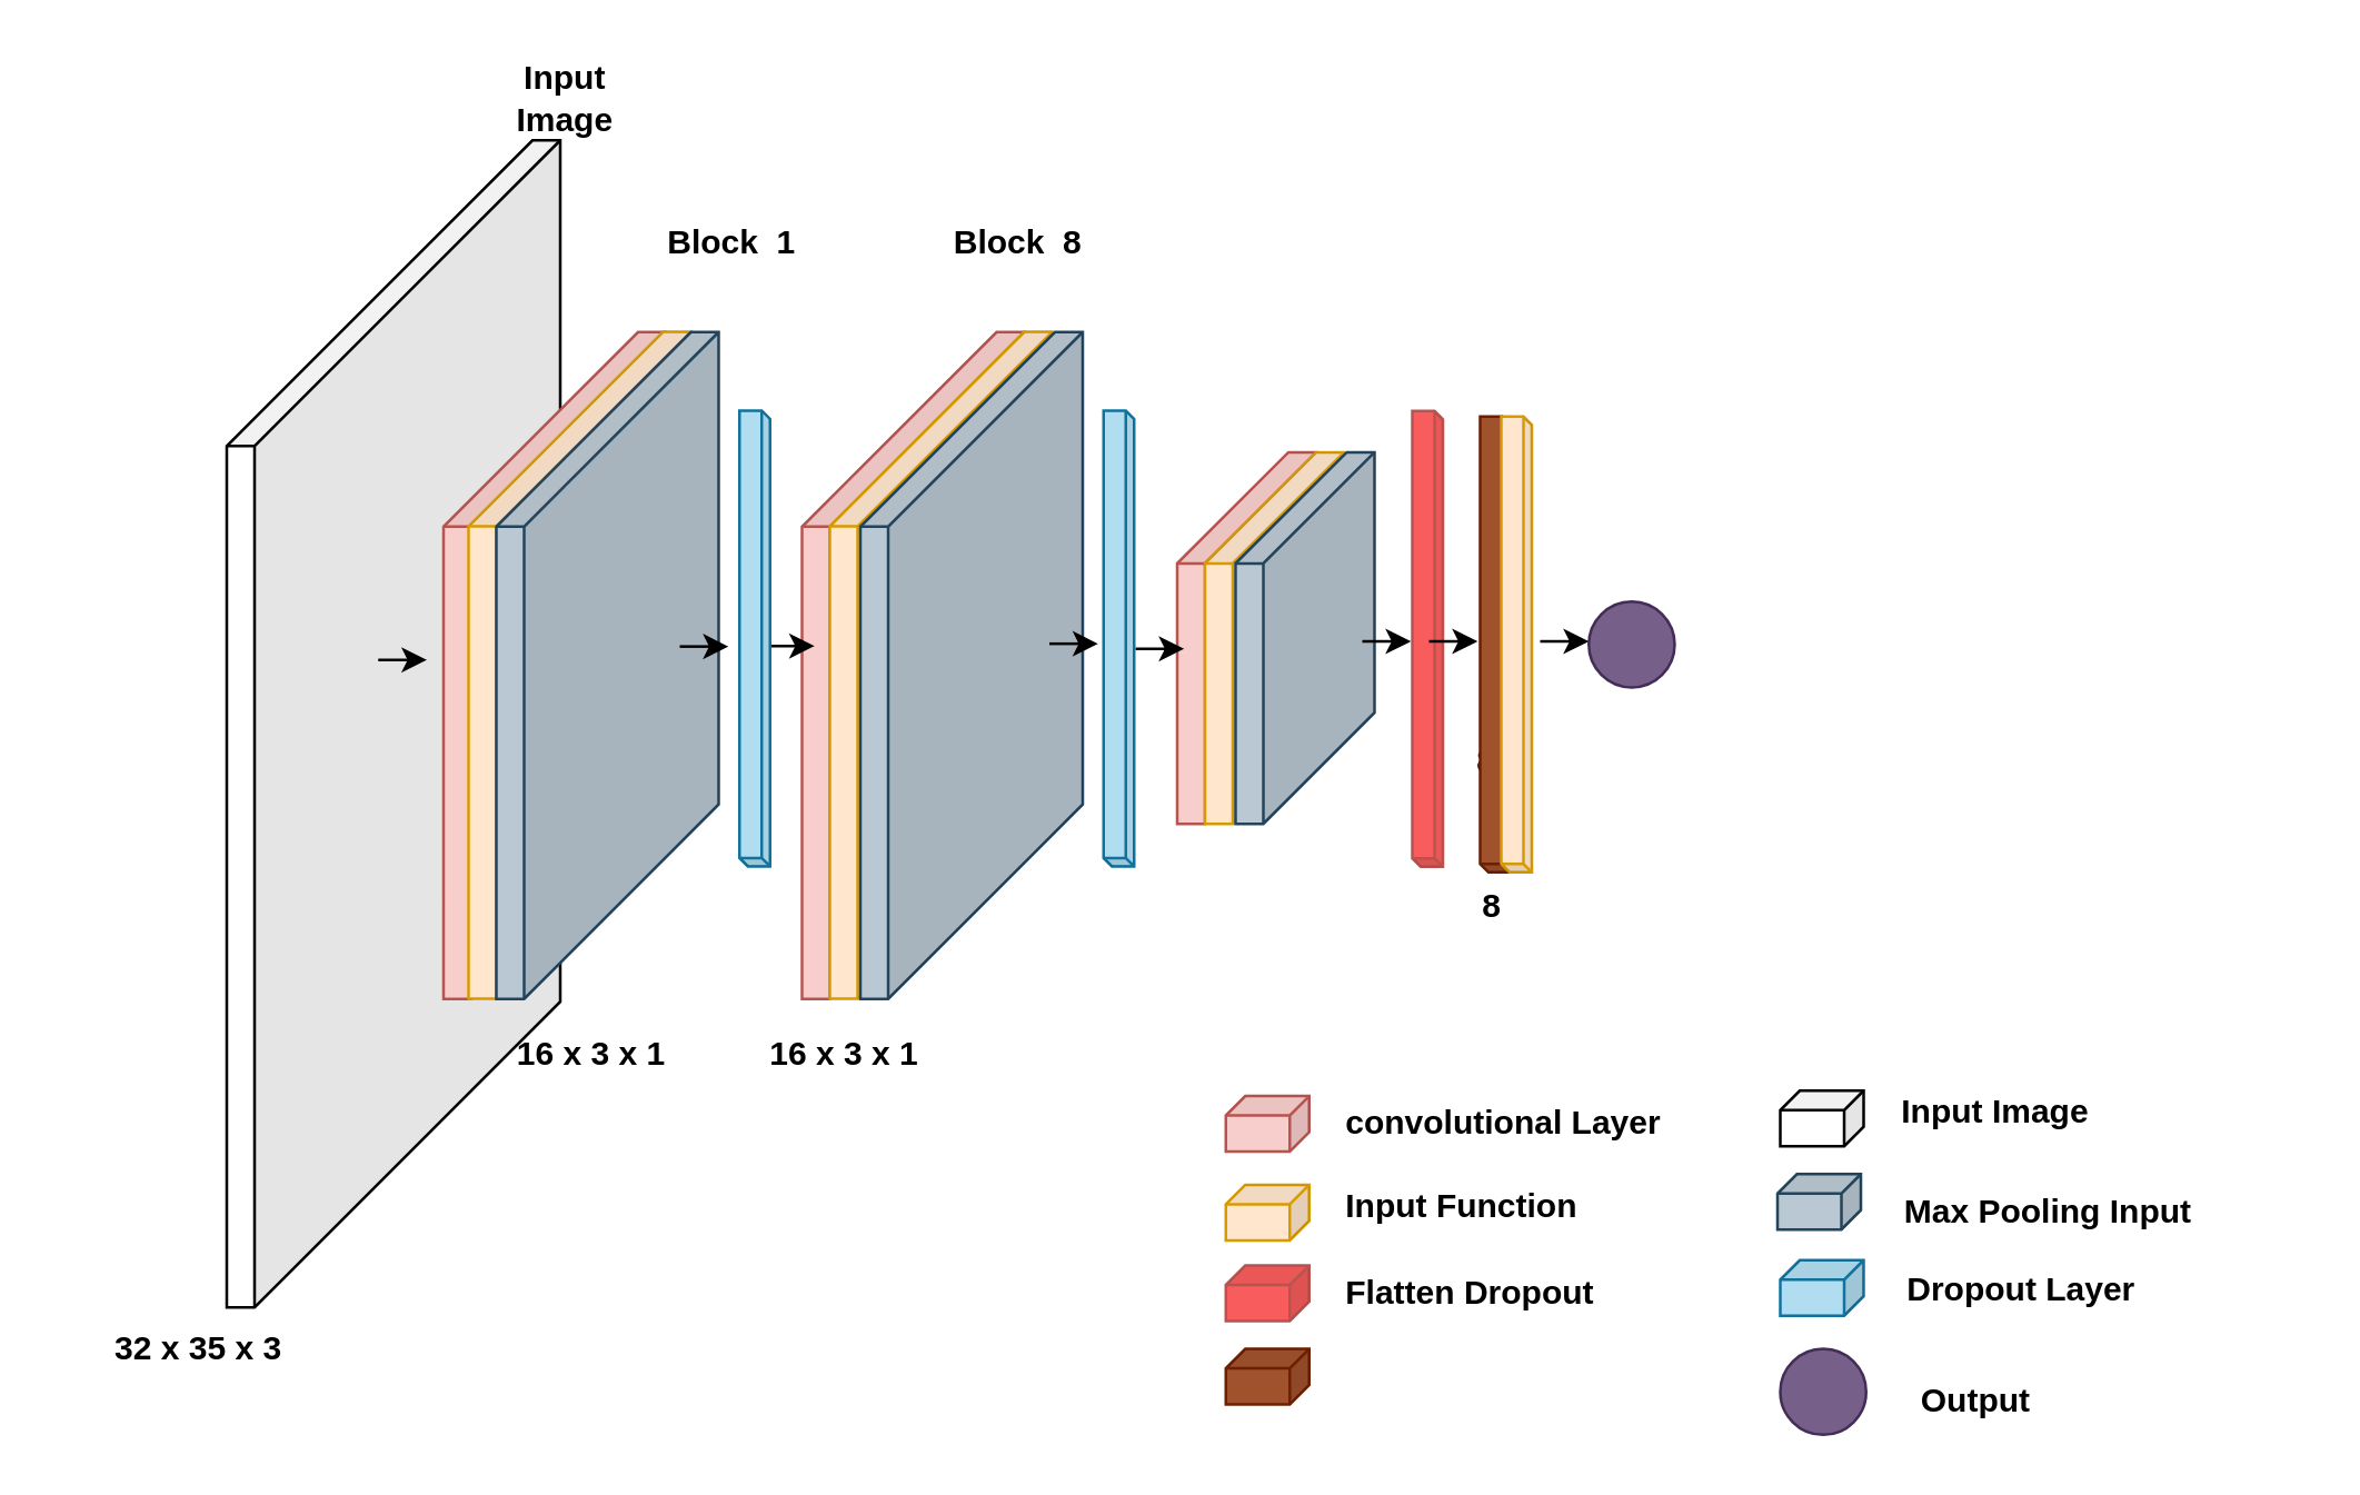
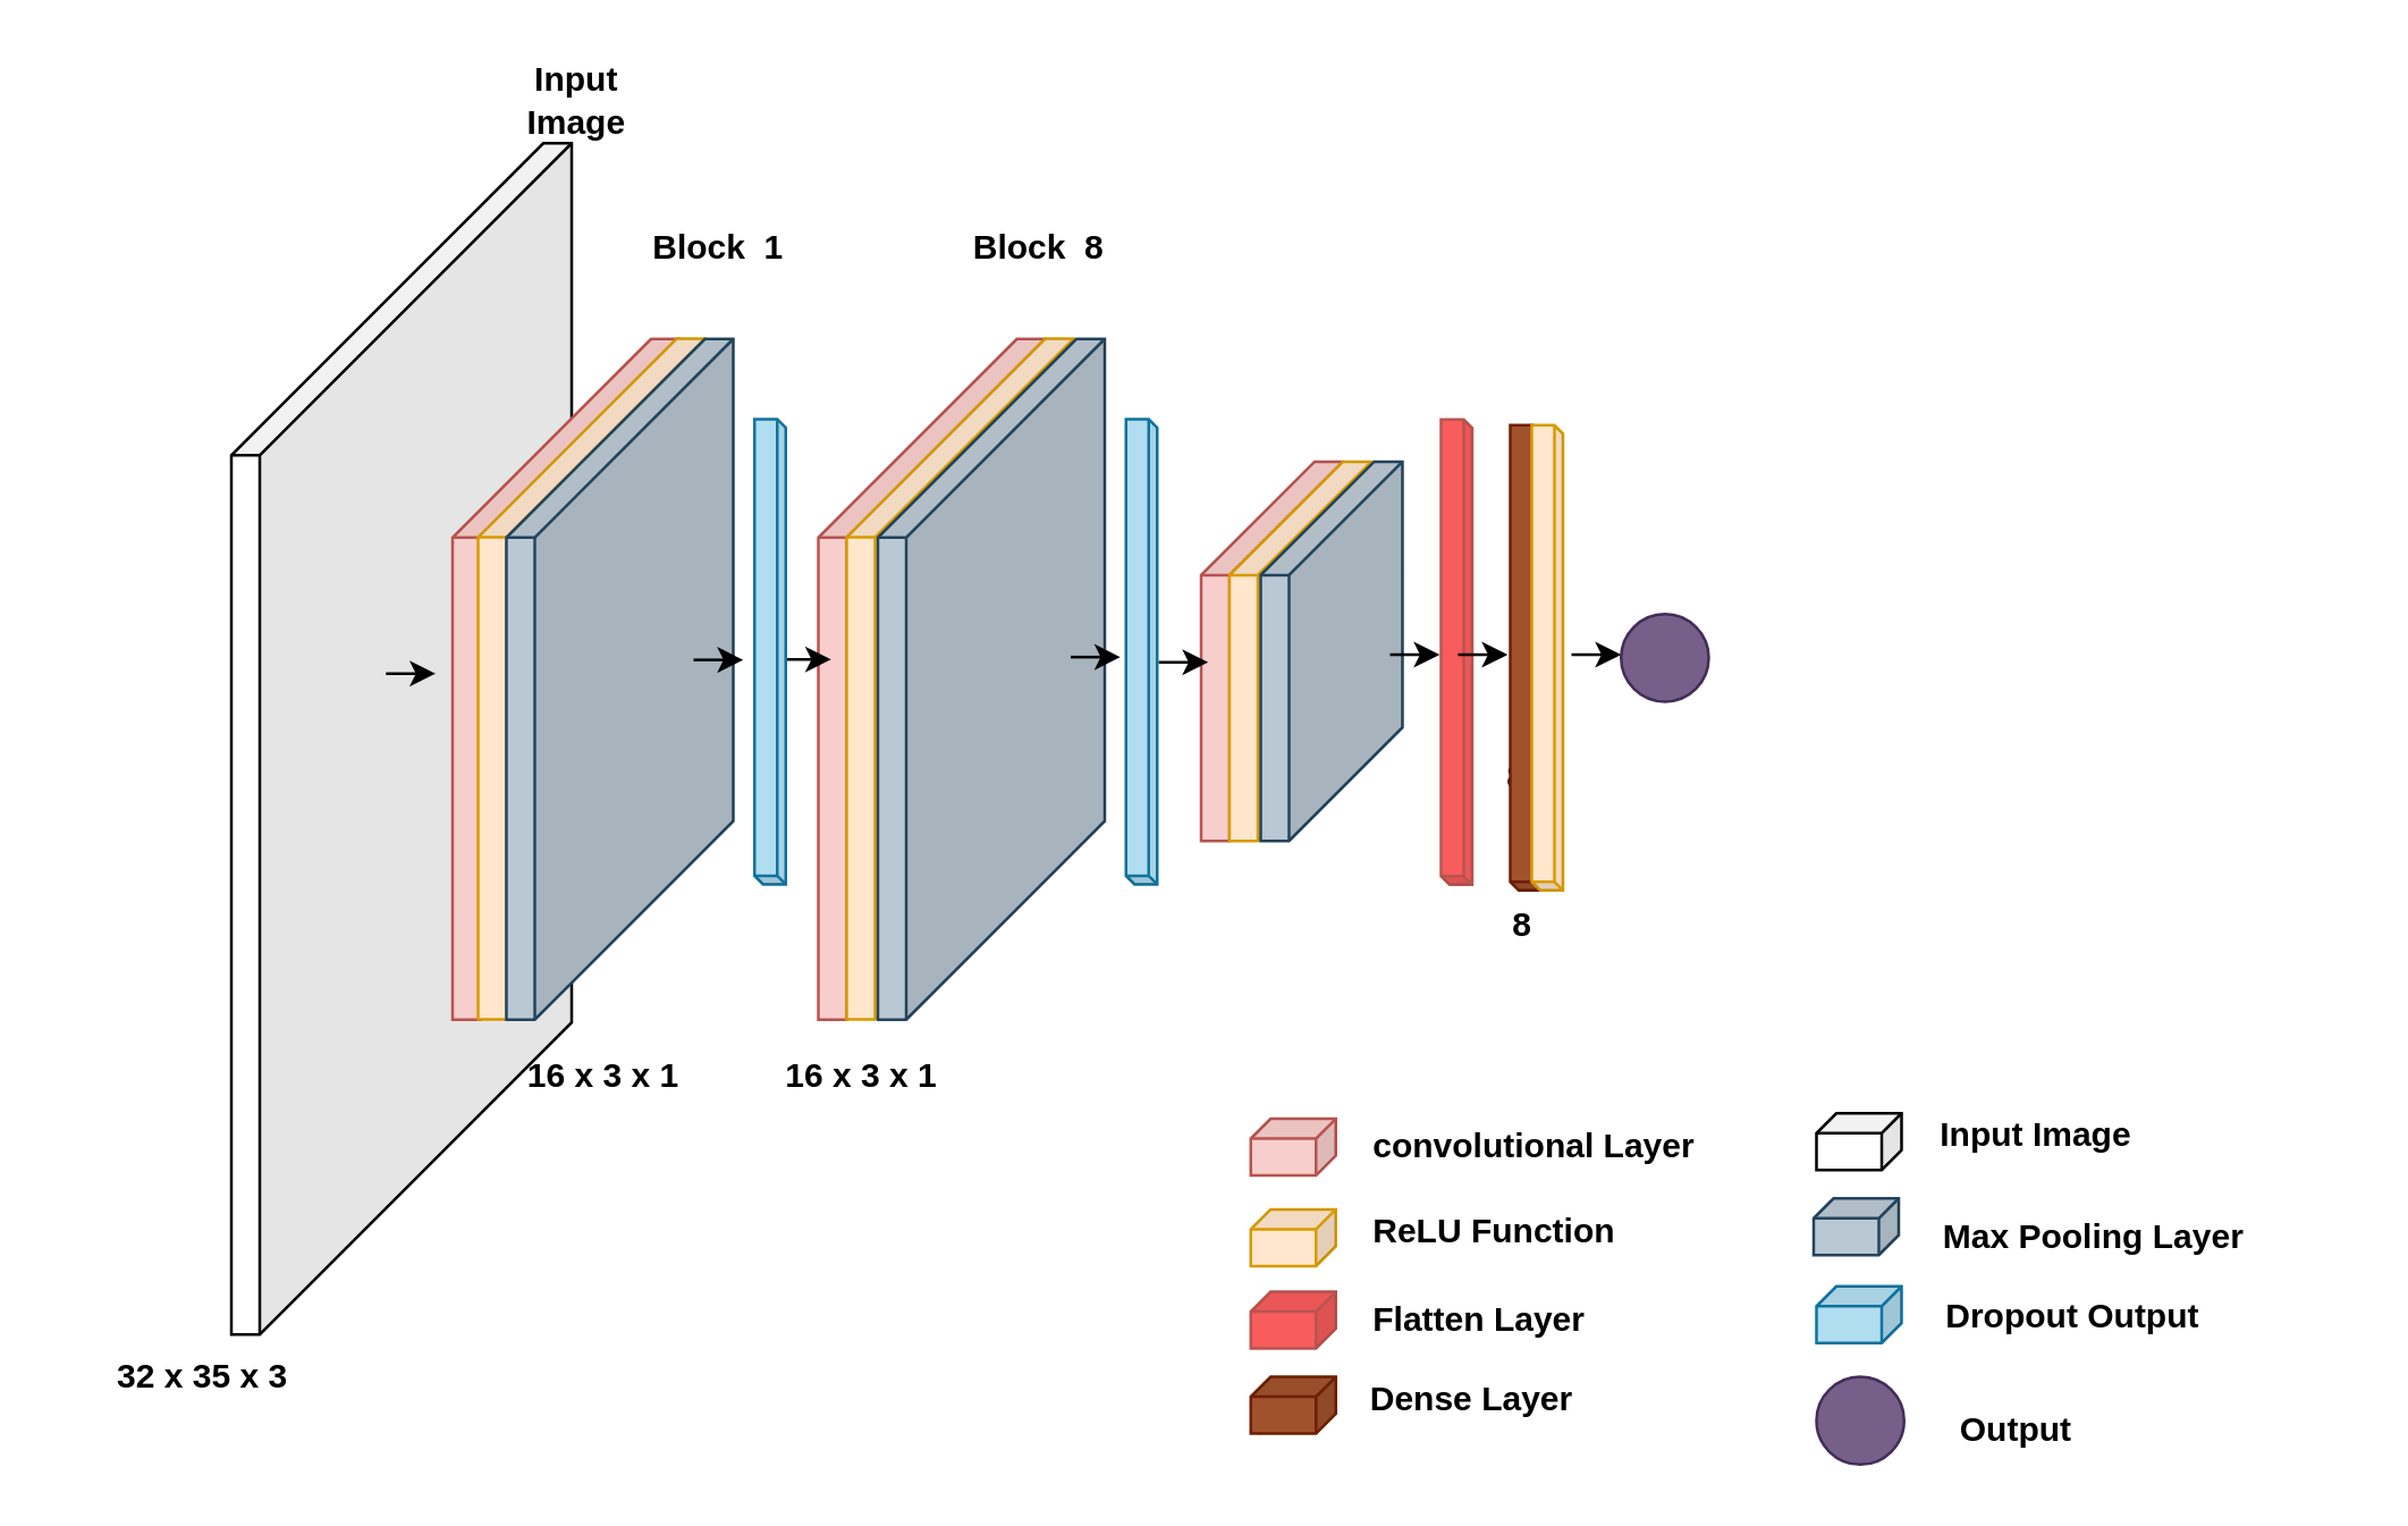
- <mxCell id="22" value="&lt;b&gt;Block&amp;nbsp; 1&lt;/b&gt;" style="text;html=1;strokeColor=none;fillColor=none;align=center;verticalAlign=middle;whiteSpace=wrap;rounded=0;" parent="1" vertex="1"><mxGeometry x="231" y="72" width="64" height="30" as="geometry" /></mxCell>
+ <mxCell id="22" value="&lt;b&gt;Block&amp;nbsp; 1&lt;/b&gt;" style="text;html=1;strokeColor=none;fillColor=none;align=center;verticalAlign=middle;whiteSpace=wrap;rounded=0;" parent="1" vertex="1"><mxGeometry x="221" y="72" width="64" height="30" as="geometry" /></mxCell>
- <mxCell id="26" value="Input Function " style="text;html=1;strokeColor=none;fillColor=none;align=left;verticalAlign=middle;whiteSpace=wrap;rounded=0;fontStyle=1" parent="1" vertex="1"><mxGeometry x="481.5" y="422" width="138" height="23.88" as="geometry" /></mxCell>
+ <mxCell id="26" value="ReLU Function " style="text;html=1;strokeColor=none;fillColor=none;align=left;verticalAlign=middle;whiteSpace=wrap;rounded=0;fontStyle=1" parent="1" vertex="1"><mxGeometry x="481.5" y="422" width="138" height="23.88" as="geometry" /></mxCell>
- <mxCell id="41" value="Max Pooling Input" style="text;html=1;strokeColor=none;fillColor=none;align=left;verticalAlign=middle;whiteSpace=wrap;rounded=0;fontStyle=1" parent="1" vertex="1"><mxGeometry x="682.92" y="423.94" width="138" height="23.88" as="geometry" /></mxCell>
+ <mxCell id="41" value="Max Pooling Layer" style="text;html=1;strokeColor=none;fillColor=none;align=left;verticalAlign=middle;whiteSpace=wrap;rounded=0;fontStyle=1" parent="1" vertex="1"><mxGeometry x="682.92" y="423.94" width="138" height="23.88" as="geometry" /></mxCell>
- <mxCell id="45" value="Dropout Layer" style="text;html=1;strokeColor=none;fillColor=none;align=left;verticalAlign=middle;whiteSpace=wrap;rounded=0;fontStyle=1" vertex="1" parent="1"><mxGeometry x="683.92" y="451.94" width="138" height="23.88" as="geometry" /></mxCell>
+ <mxCell id="45" value="Dropout Output" style="text;html=1;strokeColor=none;fillColor=none;align=left;verticalAlign=middle;whiteSpace=wrap;rounded=0;fontStyle=1" vertex="1" parent="1"><mxGeometry x="683.92" y="451.94" width="138" height="23.88" as="geometry" /></mxCell>
- <mxCell id="27" value="Flatten Dropout" style="text;html=1;strokeColor=none;fillColor=none;align=left;verticalAlign=middle;whiteSpace=wrap;rounded=0;fontStyle=1" parent="1" vertex="1"><mxGeometry x="481.5" y="453.06" width="138" height="23.88" as="geometry" /></mxCell>
+ <mxCell id="27" value="Flatten Layer" style="text;html=1;strokeColor=none;fillColor=none;align=left;verticalAlign=middle;whiteSpace=wrap;rounded=0;fontStyle=1" parent="1" vertex="1"><mxGeometry x="481.5" y="453.06" width="138" height="23.88" as="geometry" /></mxCell>
+ <mxCell id="28" value="Dense Layer" style="text;html=1;strokeColor=none;fillColor=none;align=left;verticalAlign=middle;whiteSpace=wrap;rounded=0;fontStyle=1" parent="1" vertex="1"><mxGeometry x="480.5" y="481.06" width="138" height="23.88" as="geometry" /></mxCell>
